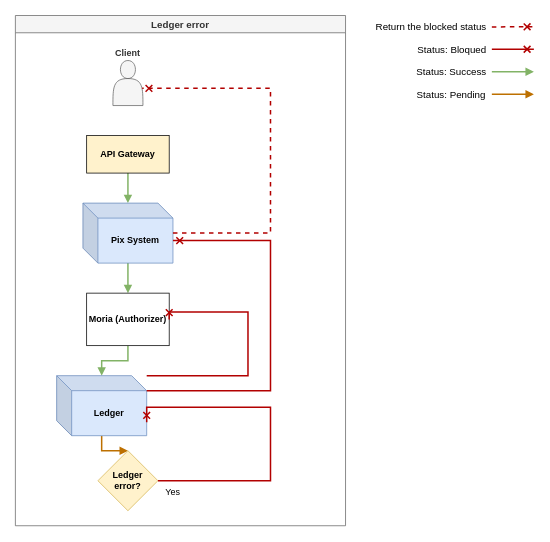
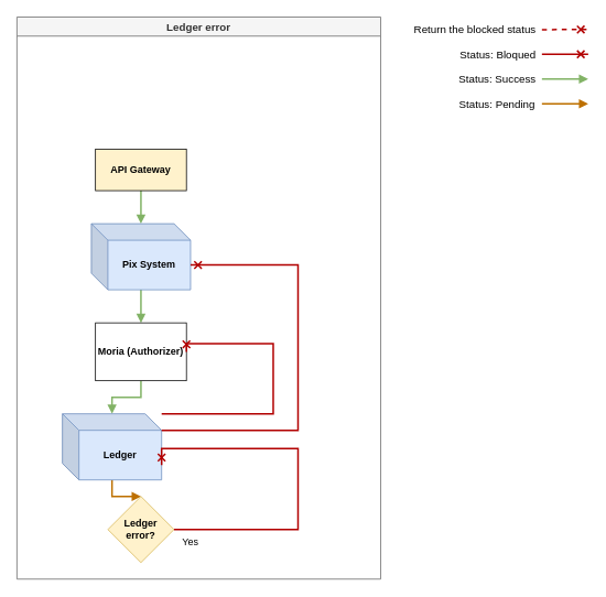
- <mxCell id="11" value="Client" style="shape=actor;whiteSpace=wrap;html=1;verticalAlign=bottom;labelPosition=center;verticalLabelPosition=top;align=center;fillColor=#f5f5f5;fontColor=#333333;strokeColor=#666666;fontStyle=1" vertex="1" parent="10"><mxGeometry x="130" y="60" width="40" height="60" as="geometry" /></mxCell>
- <mxCell id="23" style="edgeStyle=orthogonalEdgeStyle;rounded=0;orthogonalLoop=1;jettySize=auto;html=1;entryX=0.975;entryY=0.617;entryDx=0;entryDy=0;entryPerimeter=0;dashed=1;fillColor=#e51400;strokeColor=#B20000;strokeWidth=2;endArrow=cross;endFill=0;" edge="1" parent="10" source="15" target="11"><mxGeometry relative="1" as="geometry"><Array as="points"><mxPoint x="340" y="290" /><mxPoint x="340" y="97" /></Array></mxGeometry></mxCell>
